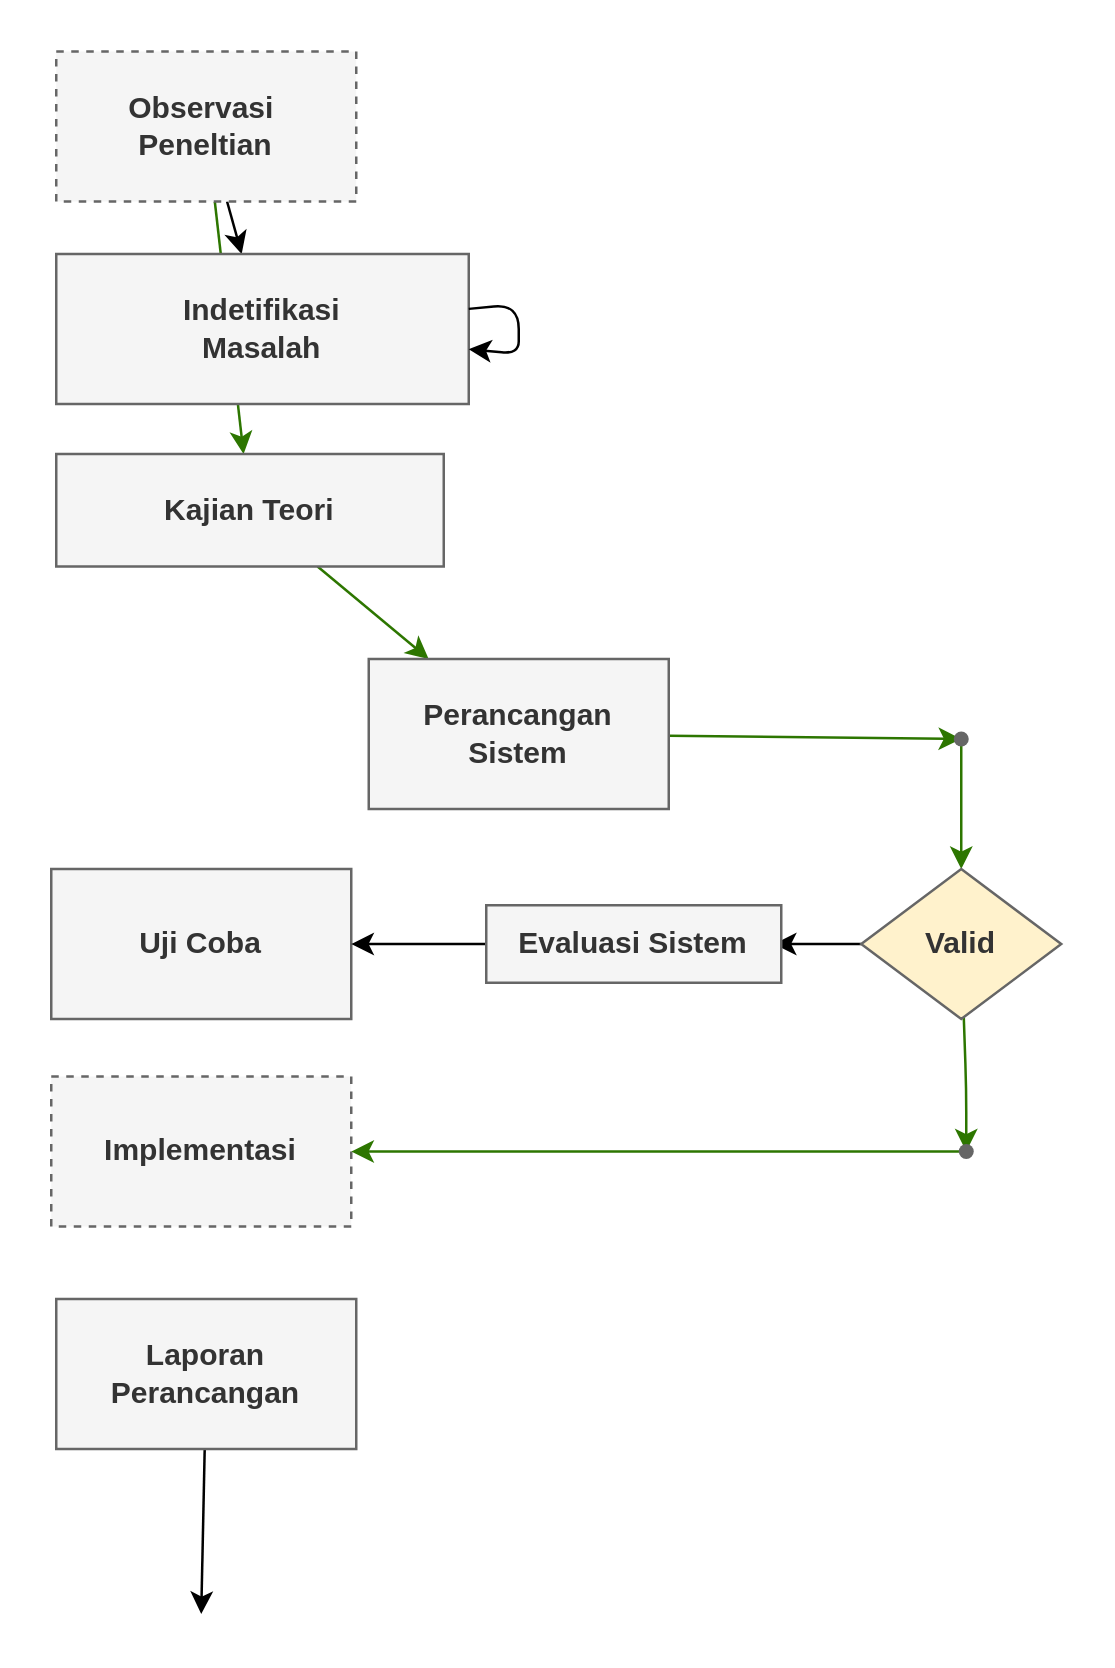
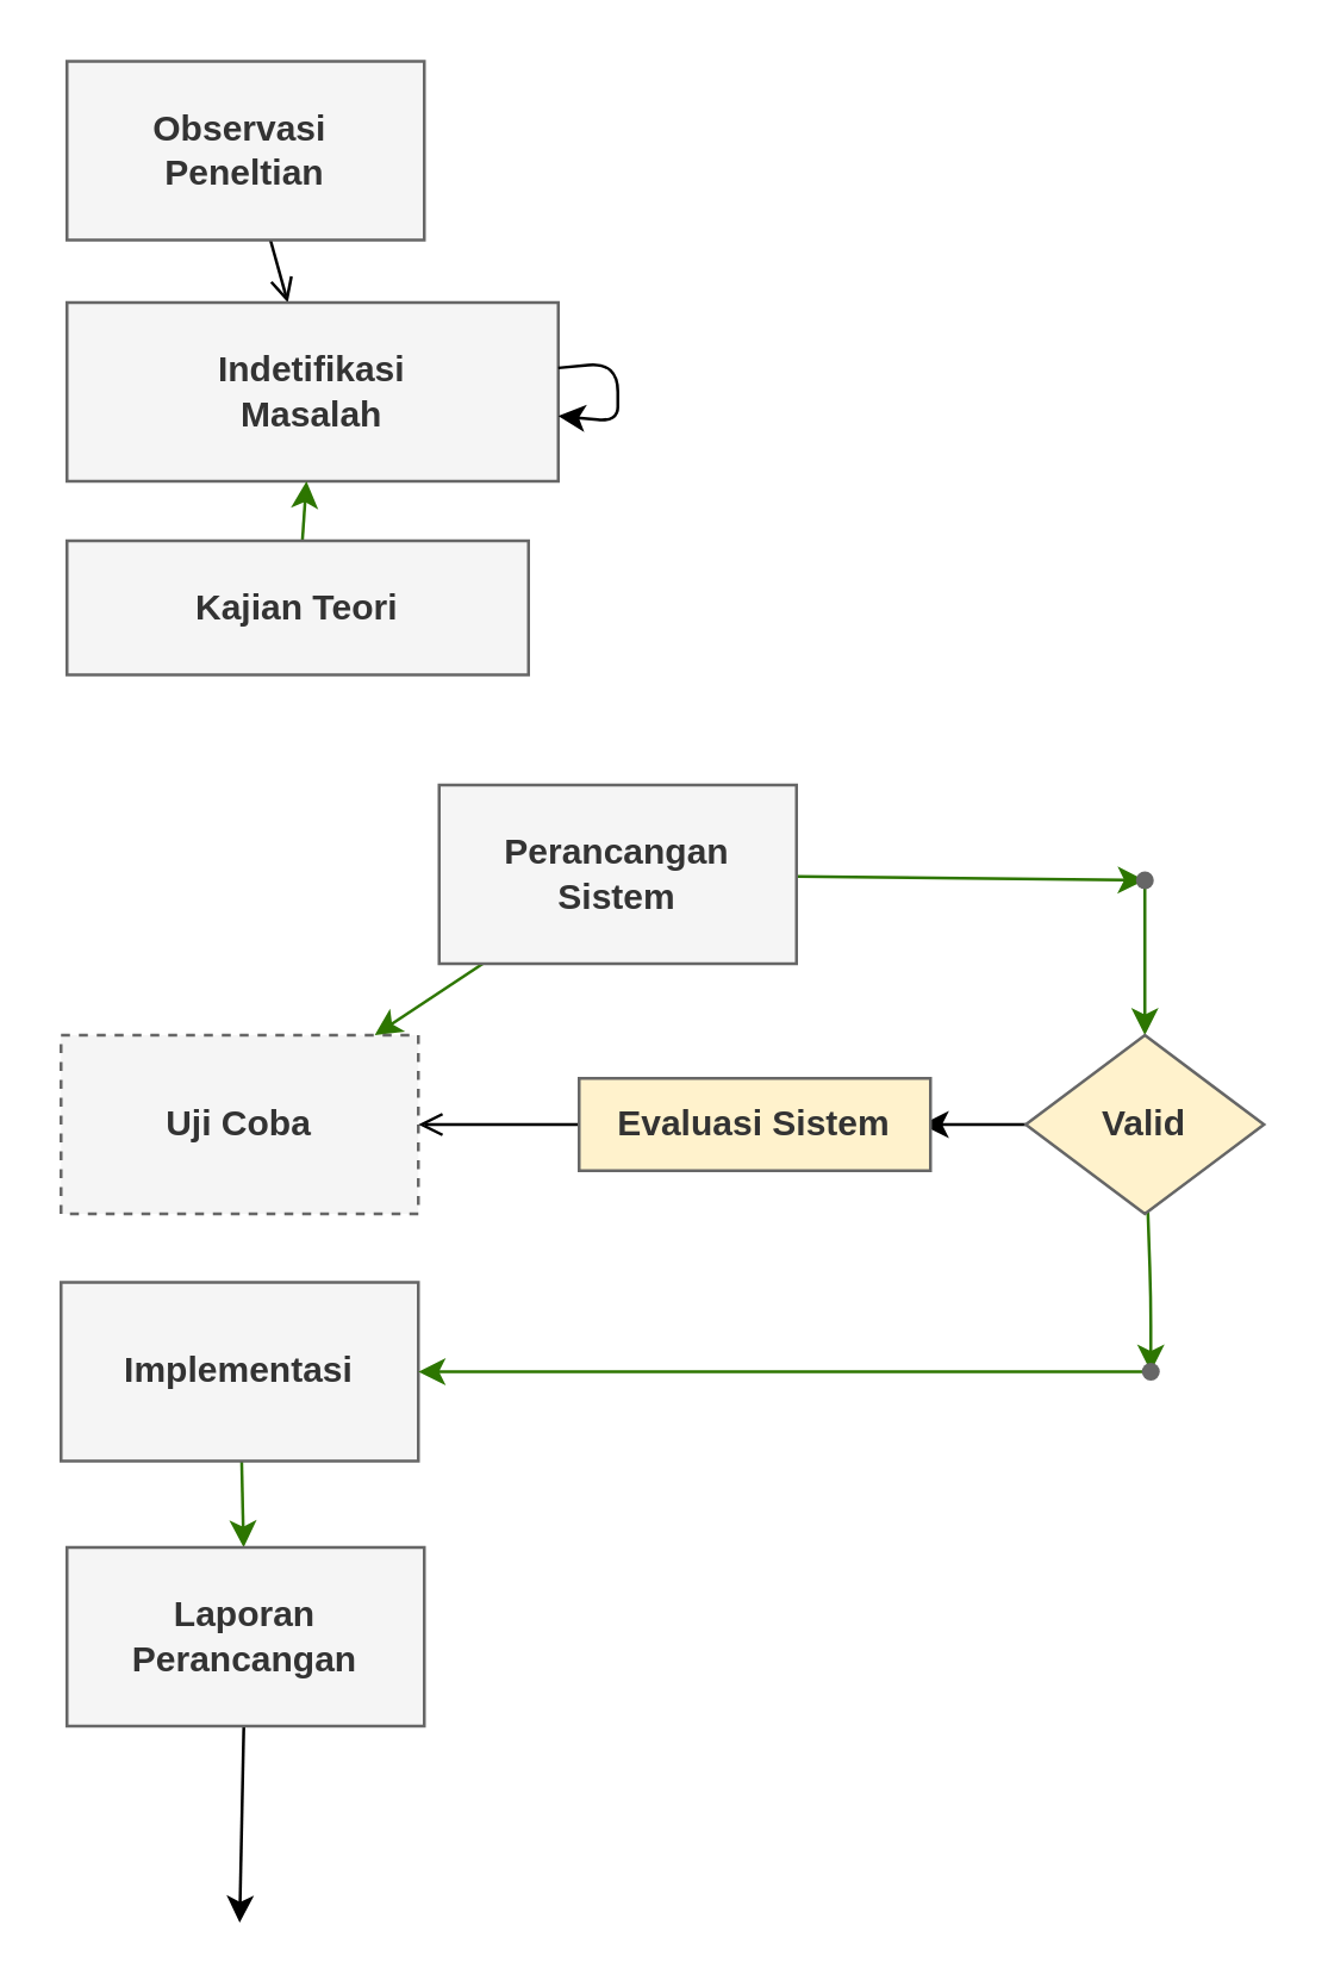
- <mxCell id="4" value="Observasi&amp;nbsp;&lt;br&gt;Peneltian" style="rounded=0;whiteSpace=wrap;html=1;fillColor=#f5f5f5;fontColor=#333333;strokeColor=#666666;fontStyle=1;dashed=1;" parent="1" vertex="1"><mxGeometry x="22" y="20" width="120" height="60" as="geometry" /></mxCell>
+ <mxCell id="4" value="Observasi&amp;nbsp;&lt;br&gt;Peneltian" style="rounded=0;whiteSpace=wrap;html=1;fillColor=#f5f5f5;fontColor=#333333;strokeColor=#666666;fontStyle=1" parent="1" vertex="1"><mxGeometry x="22" y="20" width="120" height="60" as="geometry" /></mxCell>
- <mxCell id="3" value="" style="edgeStyle=none;html=1;fillColor=#60a917;strokeColor=#2D7600;" edge="1" parent="1" source="4" target="7"><mxGeometry relative="1" as="geometry" /></mxCell>
- <mxCell id="2" value="" style="edgeStyle=none;html=1;" edge="1" parent="1" source="4" target="5"><mxGeometry relative="1" as="geometry" /></mxCell>
+ <mxCell id="2" value="" style="edgeStyle=none;html=1;endArrow=open;" edge="1" parent="1" source="4" target="5"><mxGeometry relative="1" as="geometry" /></mxCell>
- <mxCell id="6" value="" style="edgeStyle=none;html=1;fillColor=#60a917;strokeColor=#2D7600;" edge="1" parent="1" source="7" target="10"><mxGeometry relative="1" as="geometry" /></mxCell>
+ <mxCell id="6" value="" style="edgeStyle=none;html=1;fillColor=#60a917;strokeColor=#2D7600;" edge="1" parent="1" source="7" target="5"><mxGeometry relative="1" as="geometry" /></mxCell>
+ <mxCell id="8" value="" style="edgeStyle=none;html=1;fillColor=#60a917;strokeColor=#2D7600;" edge="1" parent="1" source="10" target="11"><mxGeometry relative="1" as="geometry" /></mxCell>
- <mxCell id="11" value="Uji Coba" style="whiteSpace=wrap;html=1;fillColor=#f5f5f5;strokeColor=#666666;fontColor=#333333;rounded=0;fontStyle=1;" vertex="1" parent="1"><mxGeometry x="20" y="347" width="120" height="60" as="geometry" /></mxCell>
+ <mxCell id="11" value="Uji Coba" style="whiteSpace=wrap;html=1;fillColor=#f5f5f5;strokeColor=#666666;fontColor=#333333;rounded=0;fontStyle=1;dashed=1;" vertex="1" parent="1"><mxGeometry x="20" y="347" width="120" height="60" as="geometry" /></mxCell>
- <mxCell id="23" value="" style="edgeStyle=none;html=1;" edge="1" parent="1" source="24" target="11"><mxGeometry relative="1" as="geometry" /></mxCell>
+ <mxCell id="23" value="" style="edgeStyle=none;html=1;endArrow=open;" edge="1" parent="1" source="24" target="11"><mxGeometry relative="1" as="geometry" /></mxCell>
- <mxCell id="24" value="Evaluasi Sistem" style="whiteSpace=wrap;html=1;fillColor=#f5f5f5;strokeColor=#666666;fontColor=#333333;sketch=0;rounded=0;fontStyle=1;" vertex="1" parent="1"><mxGeometry x="194" y="361.5" width="118" height="31" as="geometry" /></mxCell>
+ <mxCell id="24" value="Evaluasi Sistem" style="whiteSpace=wrap;html=1;fillColor=#fff2cc;strokeColor=#666666;fontColor=#333333;sketch=0;rounded=0;fontStyle=1;" vertex="1" parent="1"><mxGeometry x="194" y="361.5" width="118" height="31" as="geometry" /></mxCell>
- <mxCell id="13" value="Implementasi" style="whiteSpace=wrap;html=1;fillColor=#f5f5f5;strokeColor=#666666;fontColor=#333333;rounded=0;fontStyle=1;dashed=1;" vertex="1" parent="1"><mxGeometry x="20" y="430" width="120" height="60" as="geometry" /></mxCell>
+ <mxCell id="13" value="Implementasi" style="whiteSpace=wrap;html=1;fillColor=#f5f5f5;strokeColor=#666666;fontColor=#333333;rounded=0;fontStyle=1;" vertex="1" parent="1"><mxGeometry x="20" y="430" width="120" height="60" as="geometry" /></mxCell>
+ <mxCell id="12" value="" style="edgeStyle=none;html=1;fillColor=#60a917;strokeColor=#2D7600;" edge="1" parent="1" source="13" target="15"><mxGeometry relative="1" as="geometry" /></mxCell>
